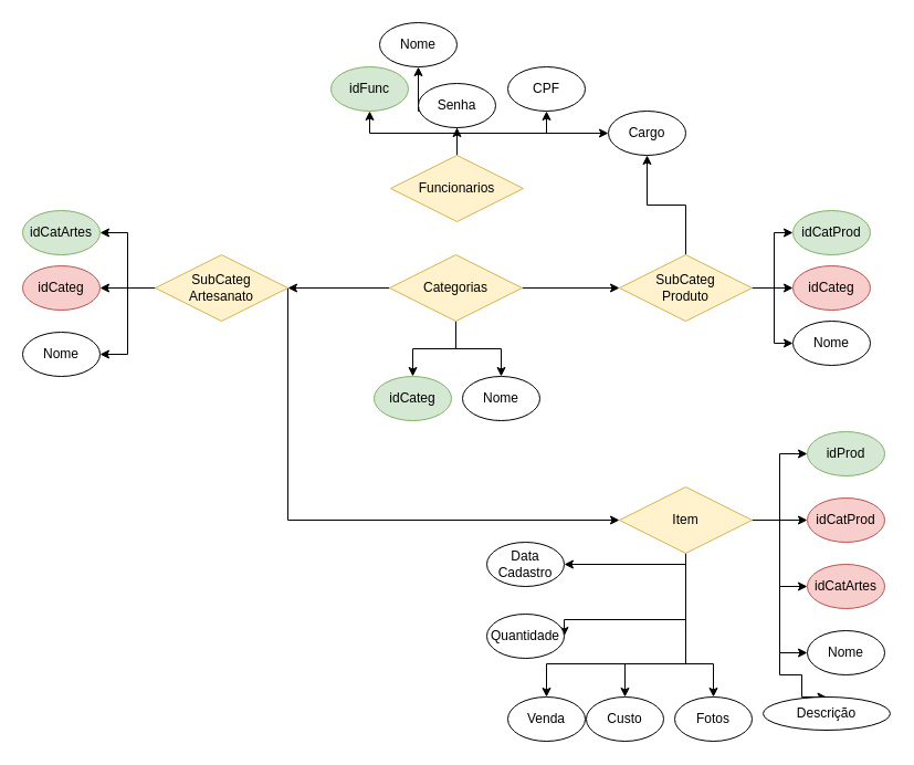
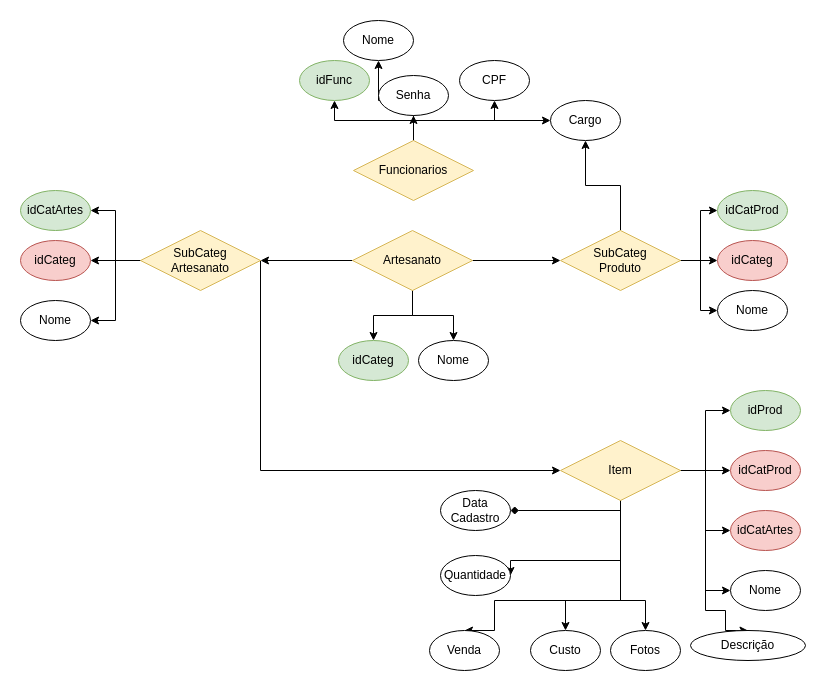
- <mxCell id="16" value="Categorias" style="rhombus;whiteSpace=wrap;html=1;fillColor=#fff2cc;strokeColor=#d6b656;fontColor=#000000;" parent="1" vertex="1"><mxGeometry x="352" y="230" width="120" height="60" as="geometry" /></mxCell>
+ <mxCell id="16" value="Artesanato" style="rhombus;whiteSpace=wrap;html=1;fillColor=#fff2cc;strokeColor=#d6b656;fontColor=#000000;" parent="1" vertex="1"><mxGeometry x="352" y="230" width="120" height="60" as="geometry" /></mxCell>
- <mxCell id="41" style="edgeStyle=orthogonalEdgeStyle;rounded=0;orthogonalLoop=1;jettySize=auto;html=1;entryX=1;entryY=0.5;entryDx=0;entryDy=0;" parent="1" source="45" target="52" edge="1"><mxGeometry relative="1" as="geometry"><Array as="points"><mxPoint x="620" y="510" /></Array></mxGeometry></mxCell>
+ <mxCell id="41" style="edgeStyle=orthogonalEdgeStyle;rounded=0;orthogonalLoop=1;jettySize=auto;html=1;entryX=1;entryY=0.5;entryDx=0;entryDy=0;endArrow=diamond;" parent="1" source="45" target="52" edge="1"><mxGeometry relative="1" as="geometry"><Array as="points"><mxPoint x="620" y="510" /></Array></mxGeometry></mxCell>
- <mxCell id="51" value="Venda" style="ellipse;whiteSpace=wrap;html=1;" parent="1" vertex="1"><mxGeometry x="459" y="630" width="70" height="40" as="geometry" /></mxCell>
+ <mxCell id="51" value="Venda" style="ellipse;whiteSpace=wrap;html=1;" parent="1" vertex="1"><mxGeometry x="429" y="630" width="70" height="40" as="geometry" /></mxCell>
